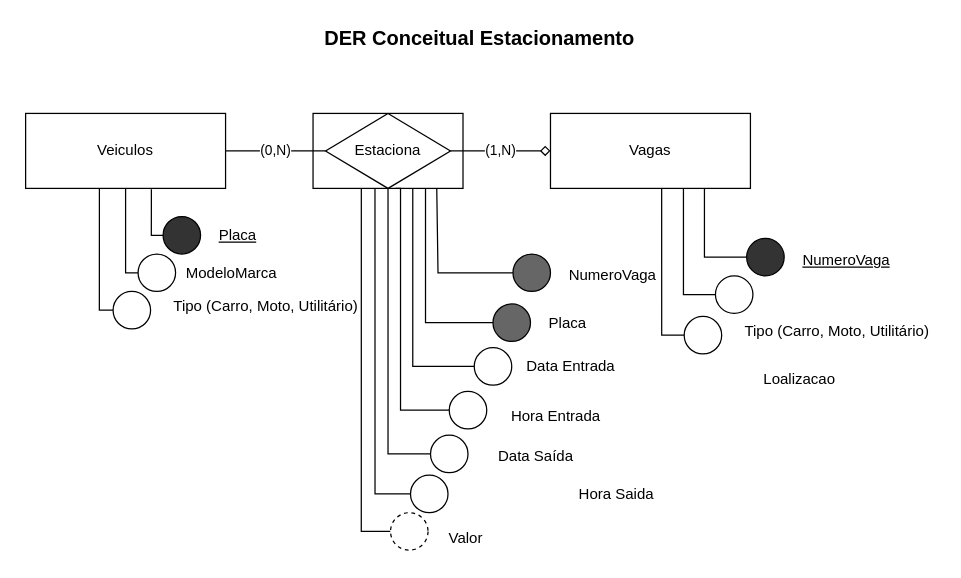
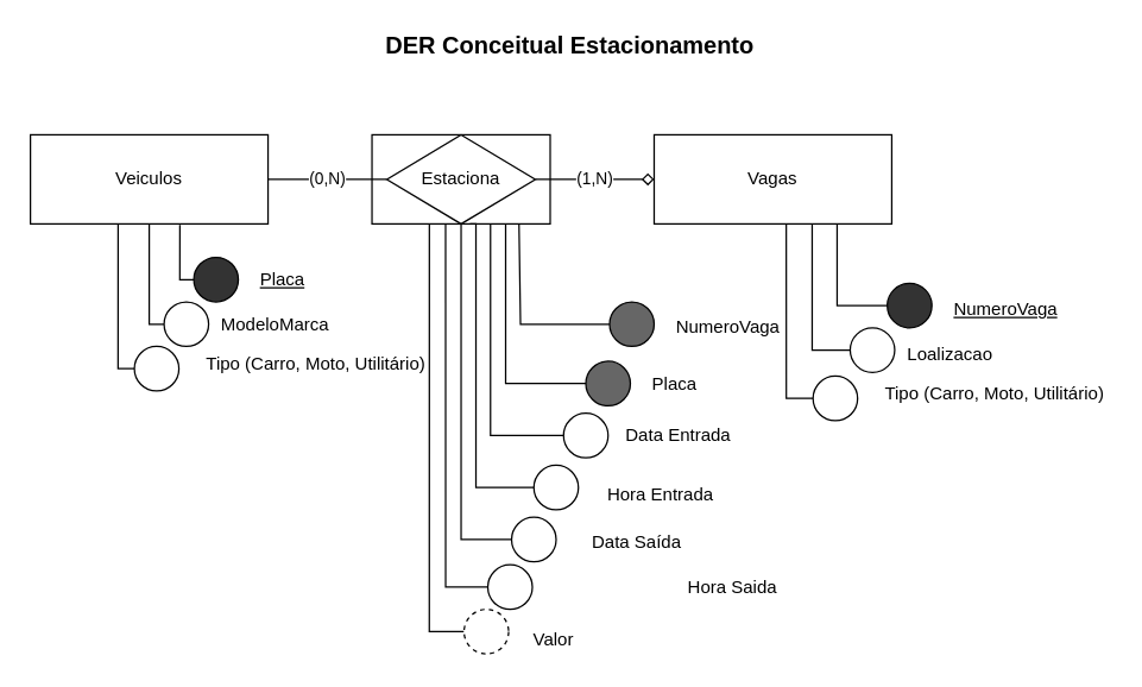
- <mxCell id="25" value="Loalizacao" style="text;html=1;strokeColor=none;fillColor=none;align=center;verticalAlign=middle;whiteSpace=wrap;rounded=0;" vertex="1" parent="1"><mxGeometry x="612" y="290" width="55" height="25" as="geometry" /></mxCell>
+ <mxCell id="25" value="Loalizacao" style="text;html=1;strokeColor=none;fillColor=none;align=center;verticalAlign=middle;whiteSpace=wrap;rounded=0;" vertex="1" parent="1"><mxGeometry x="612" y="225" width="55" height="25" as="geometry" /></mxCell>
